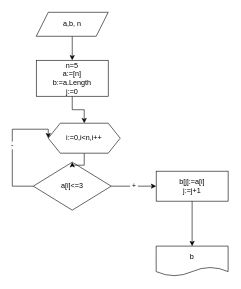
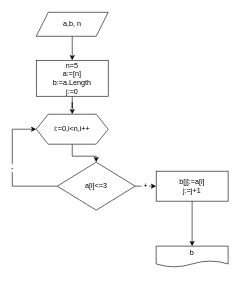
- <mxCell id="11" value="i:=0,i&amp;lt;n,i++" style="shape=hexagon;perimeter=hexagonPerimeter2;whiteSpace=wrap;html=1;fixedSize=1;" parent="1" vertex="1"><mxGeometry x="80" y="205" width="120" height="50" as="geometry" /></mxCell>
+ <mxCell id="11" value="i:=0,i&amp;lt;n,i++" style="shape=hexagon;perimeter=hexagonPerimeter2;whiteSpace=wrap;html=1;fixedSize=1;" parent="1" vertex="1"><mxGeometry x="60" y="190" width="120" height="50" as="geometry" /></mxCell>
- <mxCell id="7" value="a[i]&amp;lt;=3" style="rhombus;whiteSpace=wrap;html=1;" parent="1" vertex="1"><mxGeometry x="55" y="270" width="130" height="80" as="geometry" /></mxCell>
+ <mxCell id="7" value="a[i]&amp;lt;=3" style="rhombus;whiteSpace=wrap;html=1;" parent="1" vertex="1"><mxGeometry x="95" y="270" width="130" height="80" as="geometry" /></mxCell>
- <mxCell id="4" value="b" style="shape=document;whiteSpace=wrap;html=1;boundedLbl=1;" parent="1" vertex="1"><mxGeometry x="260" y="410" width="120" height="50" as="geometry" /></mxCell>
+ <mxCell id="4" value="b" style="shape=document;whiteSpace=wrap;html=1;boundedLbl=1;" parent="1" vertex="1"><mxGeometry x="260" y="410" width="120" height="35" as="geometry" /></mxCell>
